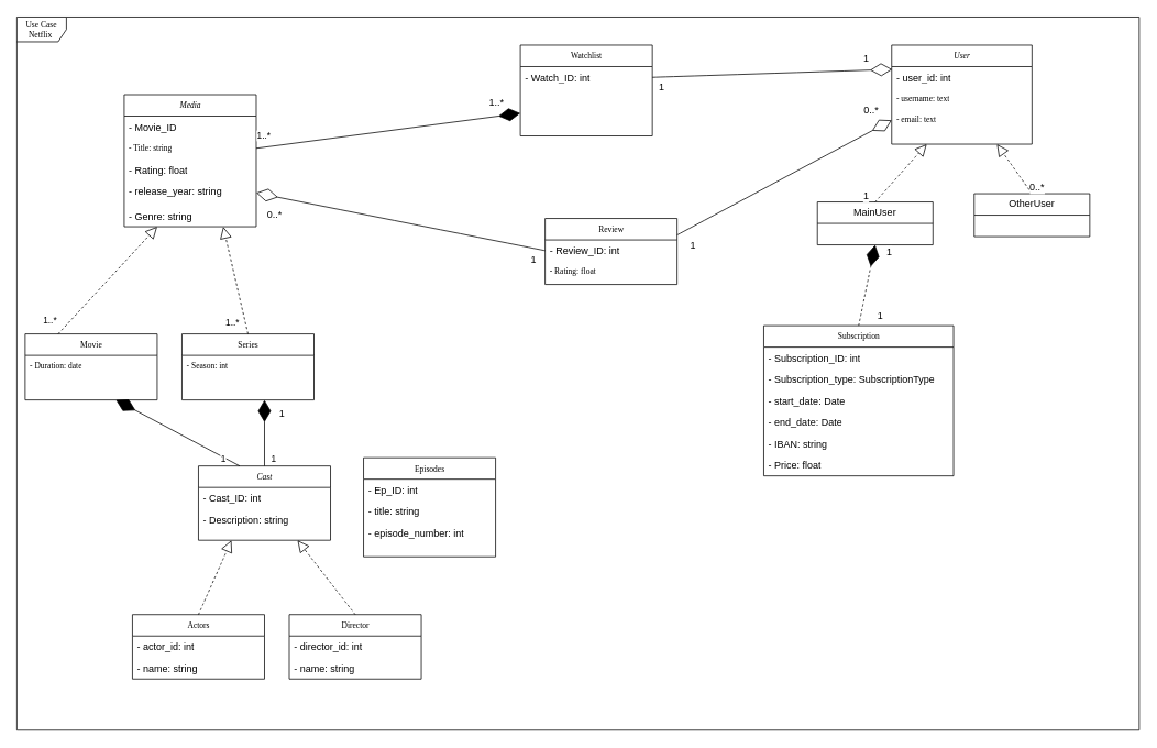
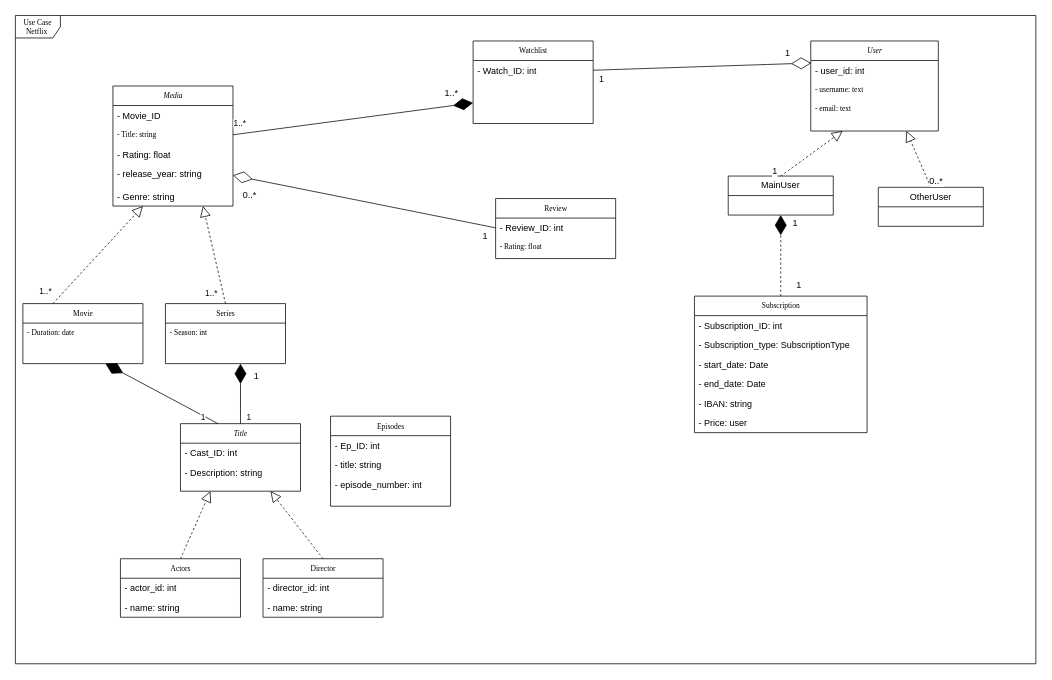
- <mxCell id="66" value="" style="endArrow=diamondThin;endFill=0;endSize=24;html=1;rounded=0;fontSize=12;curved=1;entryX=0;entryY=0.5;entryDx=0;entryDy=0;exitX=1;exitY=0.25;exitDx=0;exitDy=0;" edge="1" parent="1" source="36" target="35"><mxGeometry width="160" relative="1" as="geometry"><mxPoint x="770" y="154" as="sourcePoint" /><mxPoint x="930" y="154" as="targetPoint" /></mxGeometry></mxCell>
- <mxCell id="67" value="1" style="edgeLabel;html=1;align=center;verticalAlign=middle;resizable=0;points=[];fontSize=12;" vertex="1" connectable="0" parent="66"><mxGeometry x="-0.856" relative="1" as="geometry"><mxPoint y="22" as="offset" /></mxGeometry></mxCell>
- <mxCell id="68" value="0..*" style="edgeLabel;html=1;align=center;verticalAlign=middle;resizable=0;points=[];fontSize=12;" vertex="1" connectable="0" parent="66"><mxGeometry x="0.803" y="1" relative="1" as="geometry"><mxPoint y="-25" as="offset" /></mxGeometry></mxCell>
- <mxCell id="48" value="OtherUser" style="swimlane;fontStyle=0;childLayout=stackLayout;horizontal=1;startSize=26;fillColor=none;horizontalStack=0;resizeParent=1;resizeParentMax=0;resizeLast=0;collapsible=1;marginBottom=0;whiteSpace=wrap;html=1;" parent="1" vertex="1"><mxGeometry x="1180" y="234" width="140" height="52" as="geometry" /></mxCell>
+ <mxCell id="48" value="OtherUser" style="swimlane;fontStyle=0;childLayout=stackLayout;horizontal=1;startSize=26;fillColor=none;horizontalStack=0;resizeParent=1;resizeParentMax=0;resizeLast=0;collapsible=1;marginBottom=0;whiteSpace=wrap;html=1;" parent="1" vertex="1"><mxGeometry x="1170" y="249" width="140" height="52" as="geometry" /></mxCell>
- <mxCell id="47" value="MainUser" style="swimlane;fontStyle=0;childLayout=stackLayout;horizontal=1;startSize=26;fillColor=none;horizontalStack=0;resizeParent=1;resizeParentMax=0;resizeLast=0;collapsible=1;marginBottom=0;whiteSpace=wrap;html=1;" parent="1" vertex="1"><mxGeometry x="990" y="244" width="140" height="52" as="geometry" /></mxCell>
+ <mxCell id="47" value="MainUser" style="swimlane;fontStyle=0;childLayout=stackLayout;horizontal=1;startSize=26;fillColor=none;horizontalStack=0;resizeParent=1;resizeParentMax=0;resizeLast=0;collapsible=1;marginBottom=0;whiteSpace=wrap;html=1;" parent="1" vertex="1"><mxGeometry x="970" y="234" width="140" height="52" as="geometry" /></mxCell>
- <mxCell id="59" value="- Price: float" style="text;html=1;strokeColor=none;fillColor=none;align=left;verticalAlign=top;spacingLeft=4;spacingRight=4;whiteSpace=wrap;overflow=hidden;rotatable=0;points=[[0,0.5],[1,0.5]];portConstraint=eastwest;" vertex="1" parent="53"><mxGeometry y="156" width="230" height="26" as="geometry" /></mxCell>
+ <mxCell id="59" value="- Price: user" style="text;html=1;strokeColor=none;fillColor=none;align=left;verticalAlign=top;spacingLeft=4;spacingRight=4;whiteSpace=wrap;overflow=hidden;rotatable=0;points=[[0,0.5],[1,0.5]];portConstraint=eastwest;" vertex="1" parent="53"><mxGeometry y="156" width="230" height="26" as="geometry" /></mxCell>
- <mxCell id="29" value="&lt;i&gt;Cast&lt;/i&gt;" style="swimlane;html=1;fontStyle=0;childLayout=stackLayout;horizontal=1;startSize=26;fillColor=none;horizontalStack=0;resizeParent=1;resizeLast=0;collapsible=1;marginBottom=0;swimlaneFillColor=#ffffff;rounded=0;shadow=0;comic=0;labelBackgroundColor=none;strokeWidth=1;fontFamily=Verdana;fontSize=10;align=center;" parent="1" vertex="1"><mxGeometry x="240" y="564" width="160" height="90" as="geometry" /></mxCell>
+ <mxCell id="29" value="&lt;i&gt;Title&lt;/i&gt;" style="swimlane;html=1;fontStyle=0;childLayout=stackLayout;horizontal=1;startSize=26;fillColor=none;horizontalStack=0;resizeParent=1;resizeLast=0;collapsible=1;marginBottom=0;swimlaneFillColor=#ffffff;rounded=0;shadow=0;comic=0;labelBackgroundColor=none;strokeWidth=1;fontFamily=Verdana;fontSize=10;align=center;" parent="1" vertex="1"><mxGeometry x="240" y="564" width="160" height="90" as="geometry" /></mxCell>
